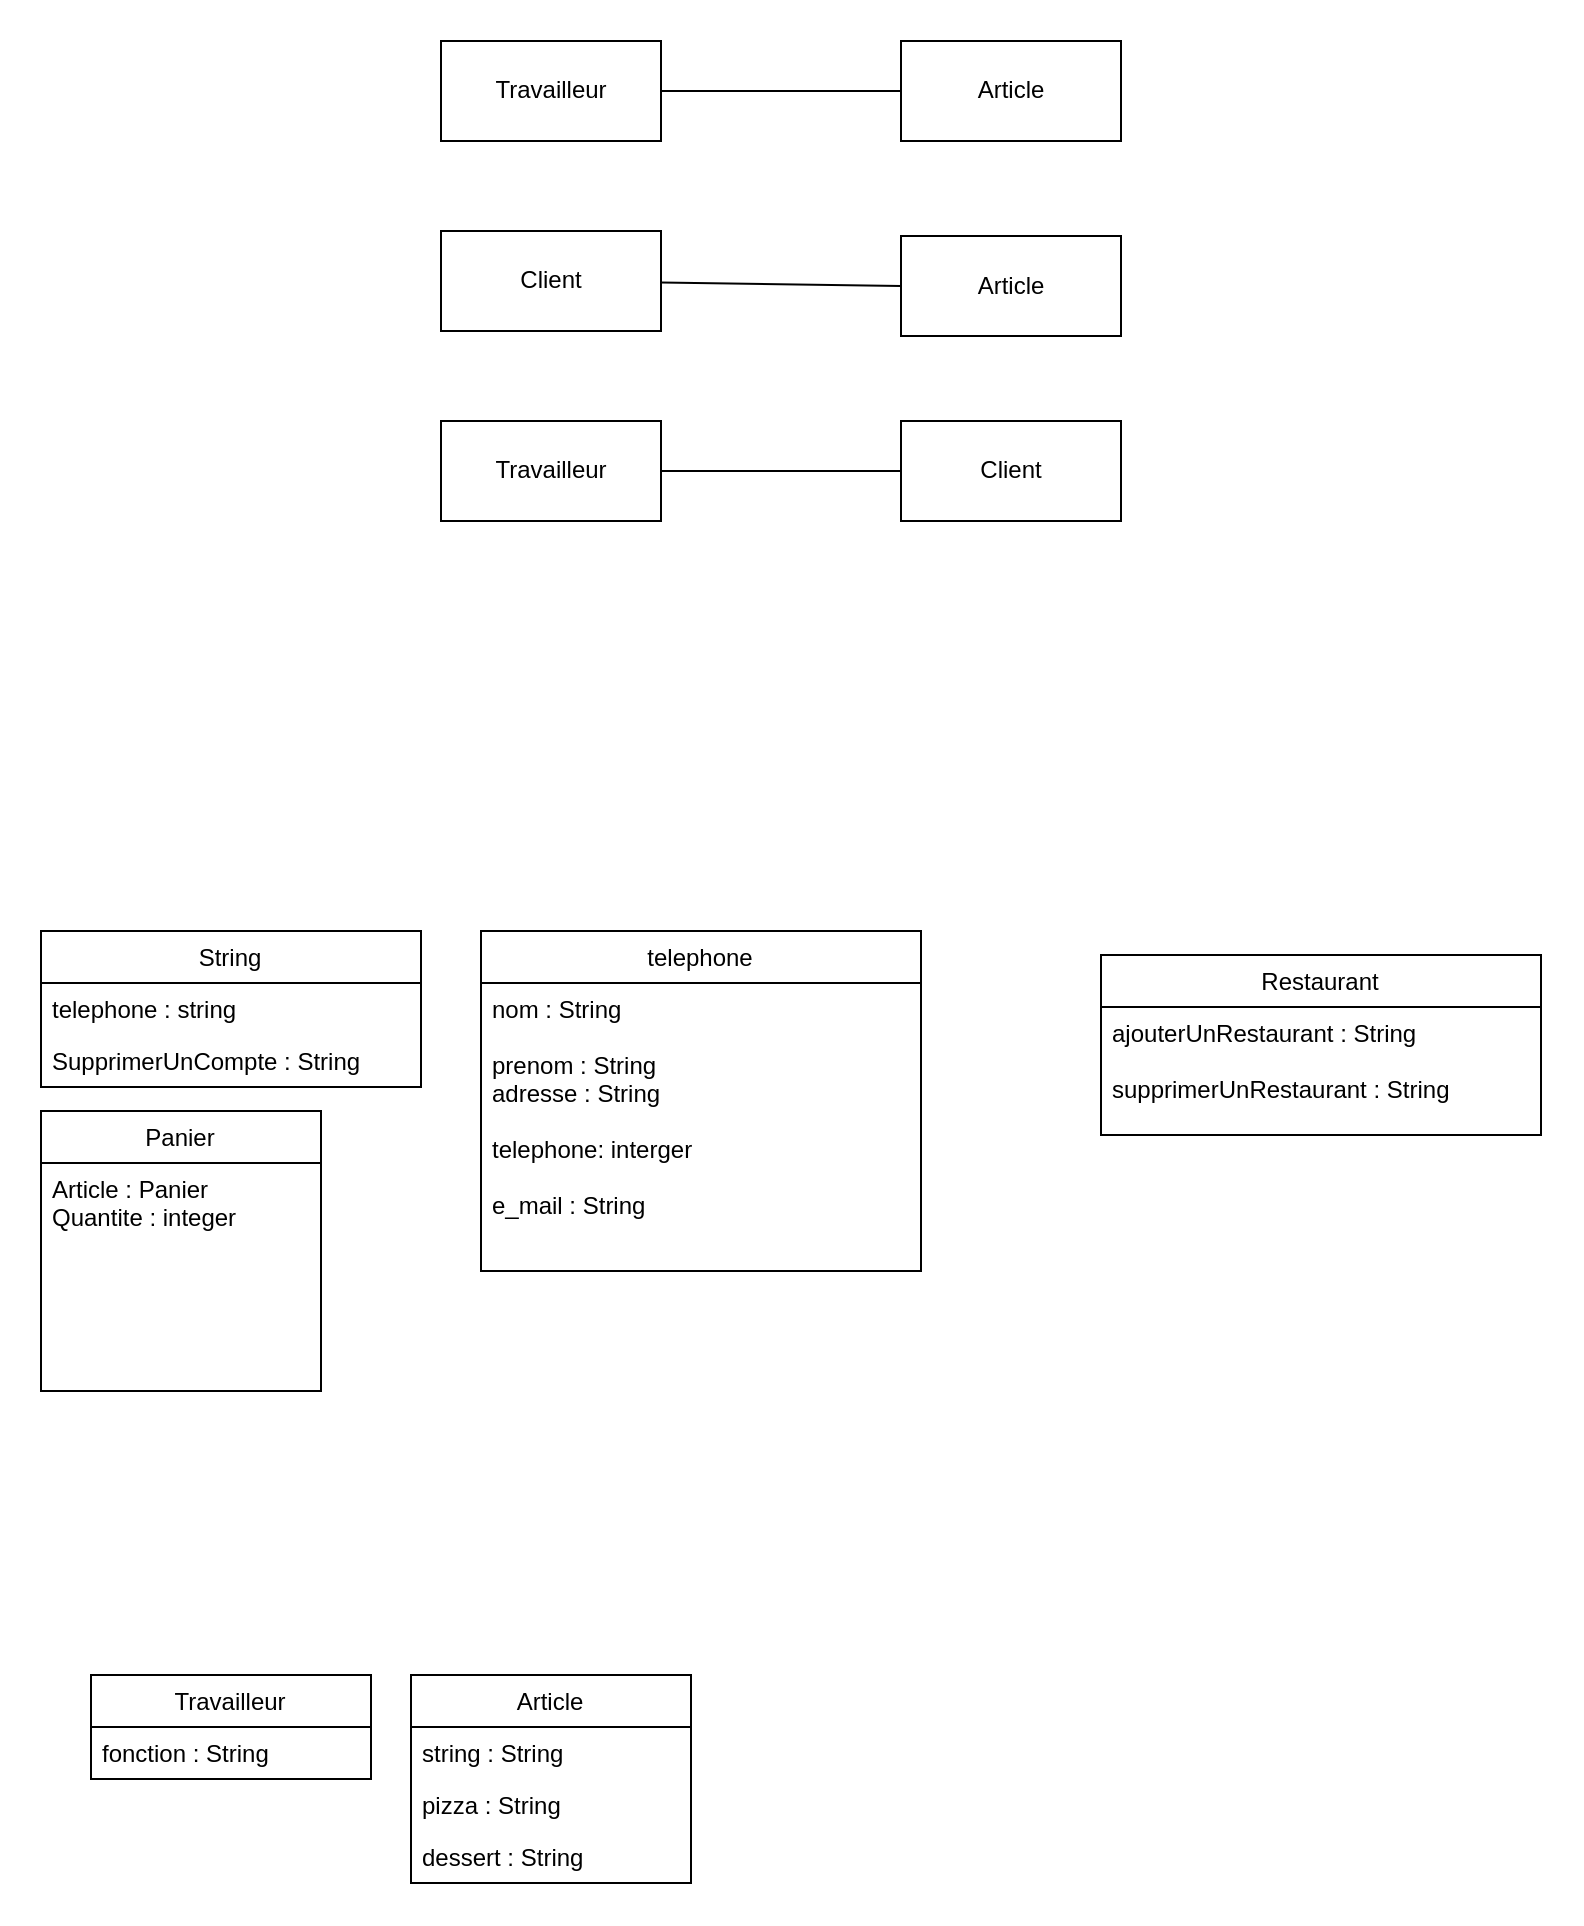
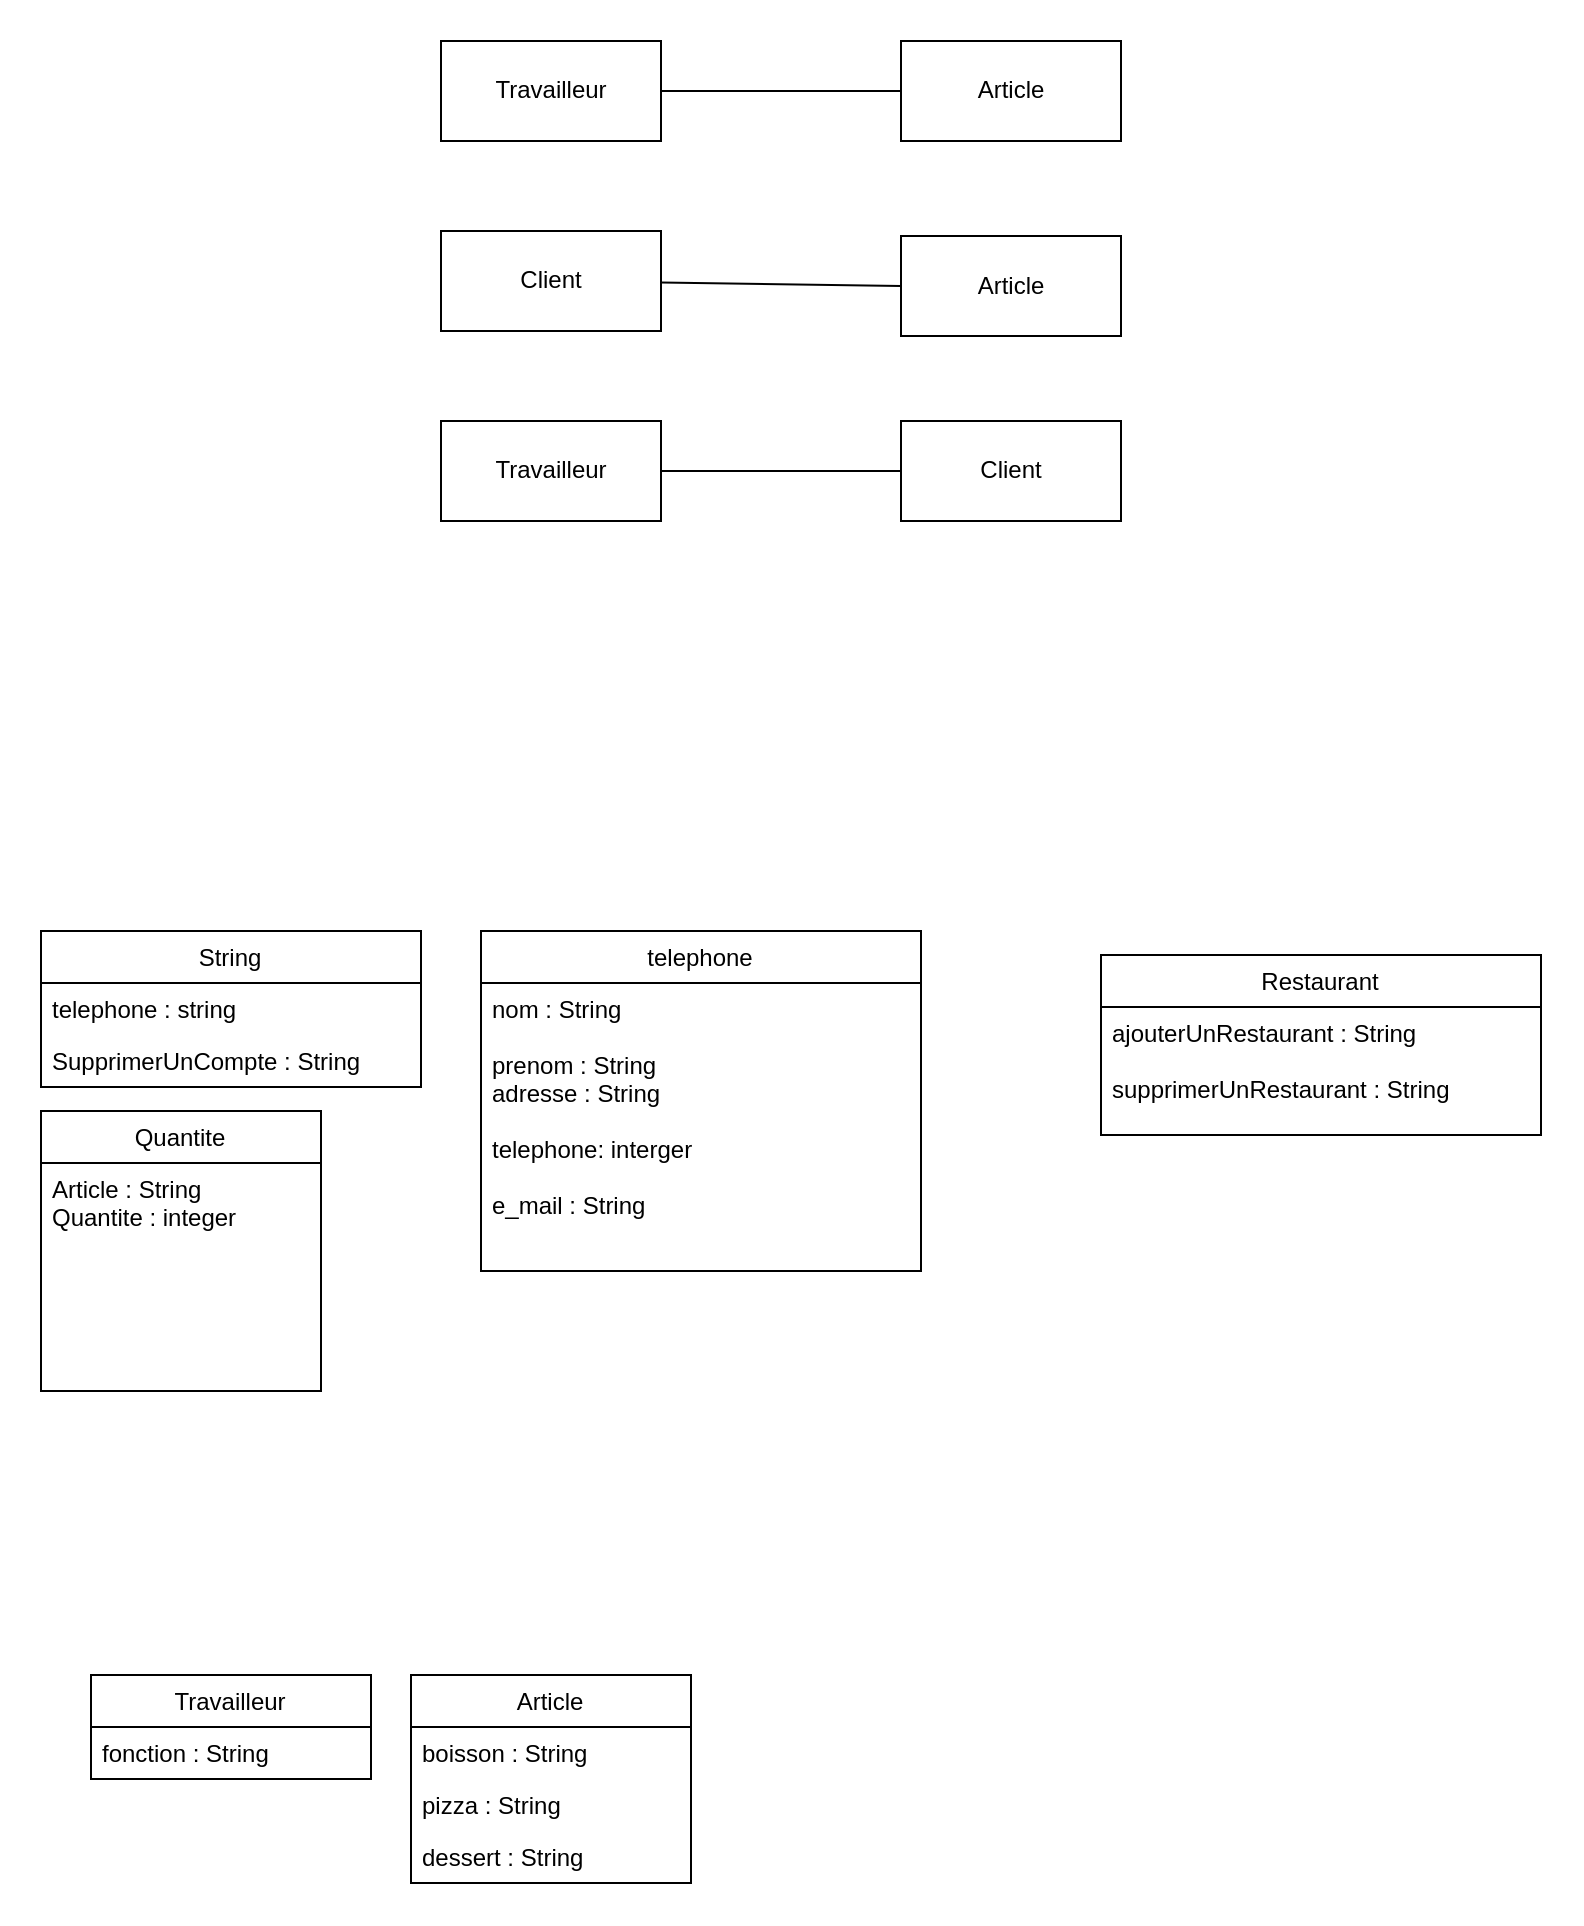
- <mxCell id="17" value="Panier" style="swimlane;fontStyle=0;childLayout=stackLayout;horizontal=1;startSize=26;fillColor=none;horizontalStack=0;resizeParent=1;resizeParentMax=0;resizeLast=0;collapsible=1;marginBottom=0;" parent="1" vertex="1"><mxGeometry x="20" y="555" width="140" height="140" as="geometry" /></mxCell>
+ <mxCell id="17" value="Quantite" style="swimlane;fontStyle=0;childLayout=stackLayout;horizontal=1;startSize=26;fillColor=none;horizontalStack=0;resizeParent=1;resizeParentMax=0;resizeLast=0;collapsible=1;marginBottom=0;" parent="1" vertex="1"><mxGeometry x="20" y="555" width="140" height="140" as="geometry" /></mxCell>
- <mxCell id="18" value="Article : Panier&#10;Quantite : integer&#10;" style="text;strokeColor=none;fillColor=none;align=left;verticalAlign=top;spacingLeft=4;spacingRight=4;overflow=hidden;rotatable=0;points=[[0,0.5],[1,0.5]];portConstraint=eastwest;" parent="17" vertex="1"><mxGeometry y="26" width="140" height="114" as="geometry" /></mxCell>
+ <mxCell id="18" value="Article : String&#10;Quantite : integer&#10;" style="text;strokeColor=none;fillColor=none;align=left;verticalAlign=top;spacingLeft=4;spacingRight=4;overflow=hidden;rotatable=0;points=[[0,0.5],[1,0.5]];portConstraint=eastwest;" parent="17" vertex="1"><mxGeometry y="26" width="140" height="114" as="geometry" /></mxCell>
- <mxCell id="10" value="string : String" style="text;strokeColor=none;fillColor=none;align=left;verticalAlign=top;spacingLeft=4;spacingRight=4;overflow=hidden;rotatable=0;points=[[0,0.5],[1,0.5]];portConstraint=eastwest;" parent="9" vertex="1"><mxGeometry y="26" width="140" height="26" as="geometry" /></mxCell>
+ <mxCell id="10" value="boisson : String" style="text;strokeColor=none;fillColor=none;align=left;verticalAlign=top;spacingLeft=4;spacingRight=4;overflow=hidden;rotatable=0;points=[[0,0.5],[1,0.5]];portConstraint=eastwest;" parent="9" vertex="1"><mxGeometry y="26" width="140" height="26" as="geometry" /></mxCell>
